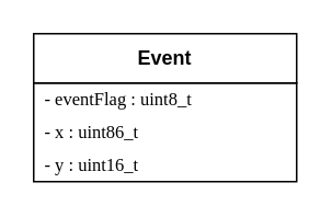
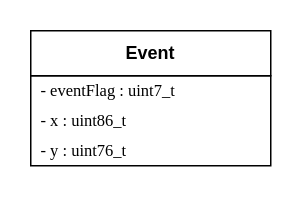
- <mxCell id="4" value="- eventFlag : uint8_t" style="text;html=1;strokeColor=none;fillColor=none;align=left;verticalAlign=middle;whiteSpace=wrap;rounded=0;spacingLeft=5;fontFamily=Verdana;fontSize=11;" vertex="1" parent="1"><mxGeometry x="20" y="50" width="160" height="20" as="geometry" /></mxCell>
+ <mxCell id="4" value="- eventFlag : uint7_t" style="text;html=1;strokeColor=none;fillColor=none;align=left;verticalAlign=middle;whiteSpace=wrap;rounded=0;spacingLeft=5;fontFamily=Verdana;fontSize=11;" vertex="1" parent="1"><mxGeometry x="20" y="50" width="160" height="20" as="geometry" /></mxCell>
- <mxCell id="6" value="- y&amp;nbsp;: uint16_t" style="text;html=1;strokeColor=none;fillColor=none;align=left;verticalAlign=middle;whiteSpace=wrap;rounded=0;spacingLeft=5;fontFamily=Verdana;fontSize=11;" vertex="1" parent="1"><mxGeometry x="20" y="90" width="160" height="20" as="geometry" /></mxCell>
+ <mxCell id="6" value="- y&amp;nbsp;: uint76_t" style="text;html=1;strokeColor=none;fillColor=none;align=left;verticalAlign=middle;whiteSpace=wrap;rounded=0;spacingLeft=5;fontFamily=Verdana;fontSize=11;" vertex="1" parent="1"><mxGeometry x="20" y="90" width="160" height="20" as="geometry" /></mxCell>
